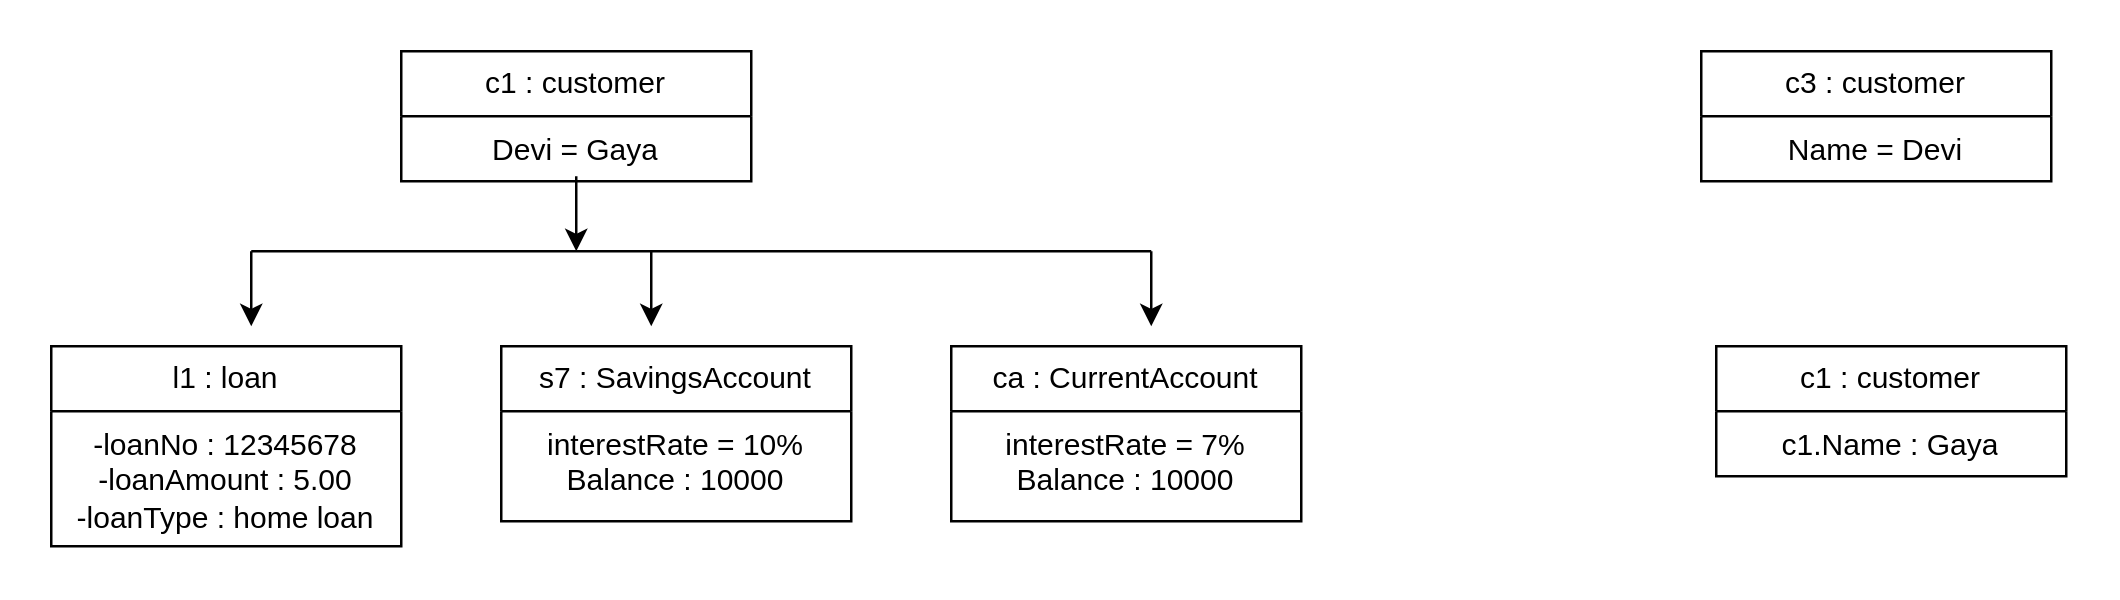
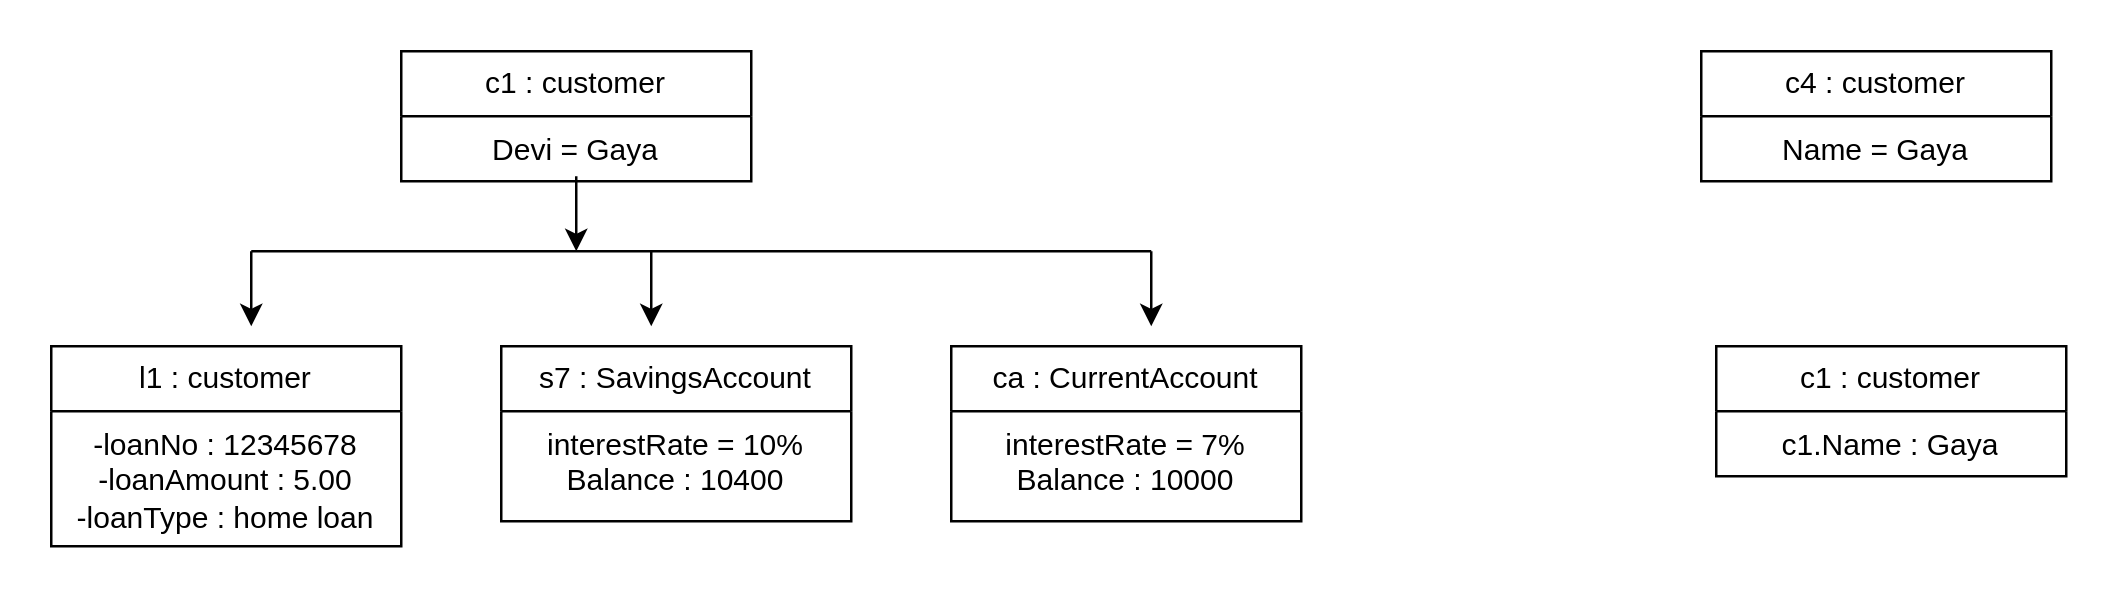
- <mxCell id="4" value="c3 : customer" style="swimlane;fontStyle=0;childLayout=stackLayout;horizontal=1;startSize=26;fillColor=none;horizontalStack=0;resizeParent=1;resizeParentMax=0;resizeLast=0;collapsible=1;marginBottom=0;whiteSpace=wrap;html=1;" vertex="1" parent="1"><mxGeometry x="680" y="20" width="140" height="52" as="geometry" /></mxCell>
+ <mxCell id="4" value="c4 : customer" style="swimlane;fontStyle=0;childLayout=stackLayout;horizontal=1;startSize=26;fillColor=none;horizontalStack=0;resizeParent=1;resizeParentMax=0;resizeLast=0;collapsible=1;marginBottom=0;whiteSpace=wrap;html=1;" vertex="1" parent="1"><mxGeometry x="680" y="20" width="140" height="52" as="geometry" /></mxCell>
- <mxCell id="5" value="Name = Devi" style="text;strokeColor=none;fillColor=none;align=center;verticalAlign=top;spacingLeft=4;spacingRight=4;overflow=hidden;rotatable=0;points=[[0,0.5],[1,0.5]];portConstraint=eastwest;whiteSpace=wrap;html=1;" vertex="1" parent="4"><mxGeometry y="26" width="140" height="26" as="geometry" /></mxCell>
+ <mxCell id="5" value="Name = Gaya" style="text;strokeColor=none;fillColor=none;align=center;verticalAlign=top;spacingLeft=4;spacingRight=4;overflow=hidden;rotatable=0;points=[[0,0.5],[1,0.5]];portConstraint=eastwest;whiteSpace=wrap;html=1;" vertex="1" parent="4"><mxGeometry y="26" width="140" height="26" as="geometry" /></mxCell>
- <mxCell id="12" value="l1 : loan" style="swimlane;fontStyle=0;childLayout=stackLayout;horizontal=1;startSize=26;fillColor=none;horizontalStack=0;resizeParent=1;resizeParentMax=0;resizeLast=0;collapsible=1;marginBottom=0;whiteSpace=wrap;html=1;" vertex="1" parent="1"><mxGeometry x="20" y="138" width="140" height="80" as="geometry" /></mxCell>
+ <mxCell id="12" value="l1 : customer" style="swimlane;fontStyle=0;childLayout=stackLayout;horizontal=1;startSize=26;fillColor=none;horizontalStack=0;resizeParent=1;resizeParentMax=0;resizeLast=0;collapsible=1;marginBottom=0;whiteSpace=wrap;html=1;" vertex="1" parent="1"><mxGeometry x="20" y="138" width="140" height="80" as="geometry" /></mxCell>
- <mxCell id="11" value="interestRate = 10%&lt;br&gt;Balance : 10000" style="text;strokeColor=none;fillColor=none;align=center;verticalAlign=top;spacingLeft=4;spacingRight=4;overflow=hidden;rotatable=0;points=[[0,0.5],[1,0.5]];portConstraint=eastwest;whiteSpace=wrap;html=1;" vertex="1" parent="10"><mxGeometry y="26" width="140" height="44" as="geometry" /></mxCell>
+ <mxCell id="11" value="interestRate = 10%&lt;br&gt;Balance : 10400" style="text;strokeColor=none;fillColor=none;align=center;verticalAlign=top;spacingLeft=4;spacingRight=4;overflow=hidden;rotatable=0;points=[[0,0.5],[1,0.5]];portConstraint=eastwest;whiteSpace=wrap;html=1;" vertex="1" parent="10"><mxGeometry y="26" width="140" height="44" as="geometry" /></mxCell>
